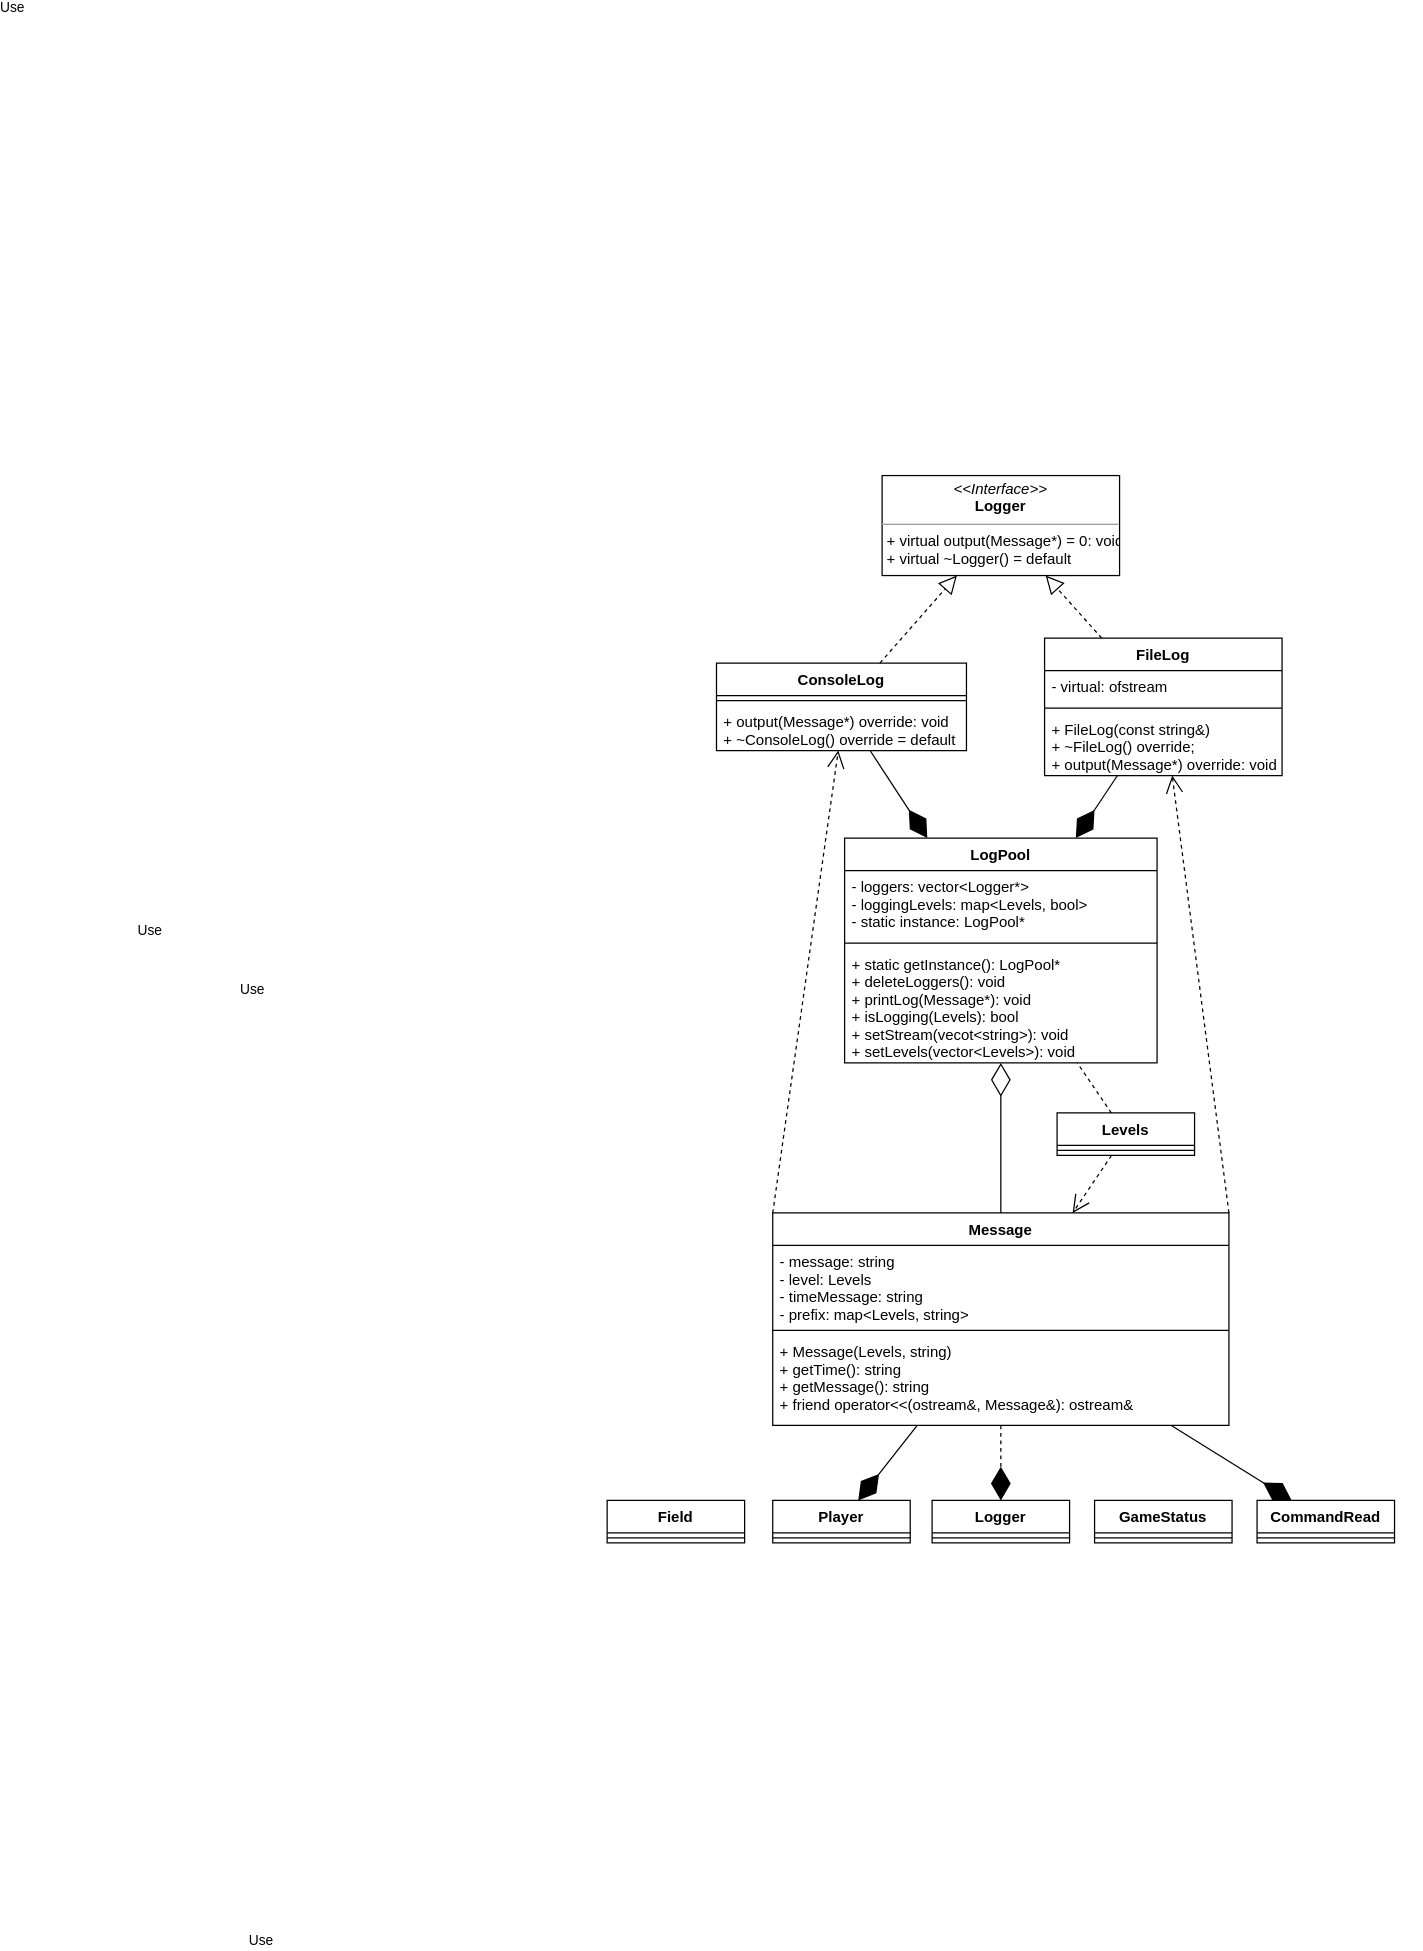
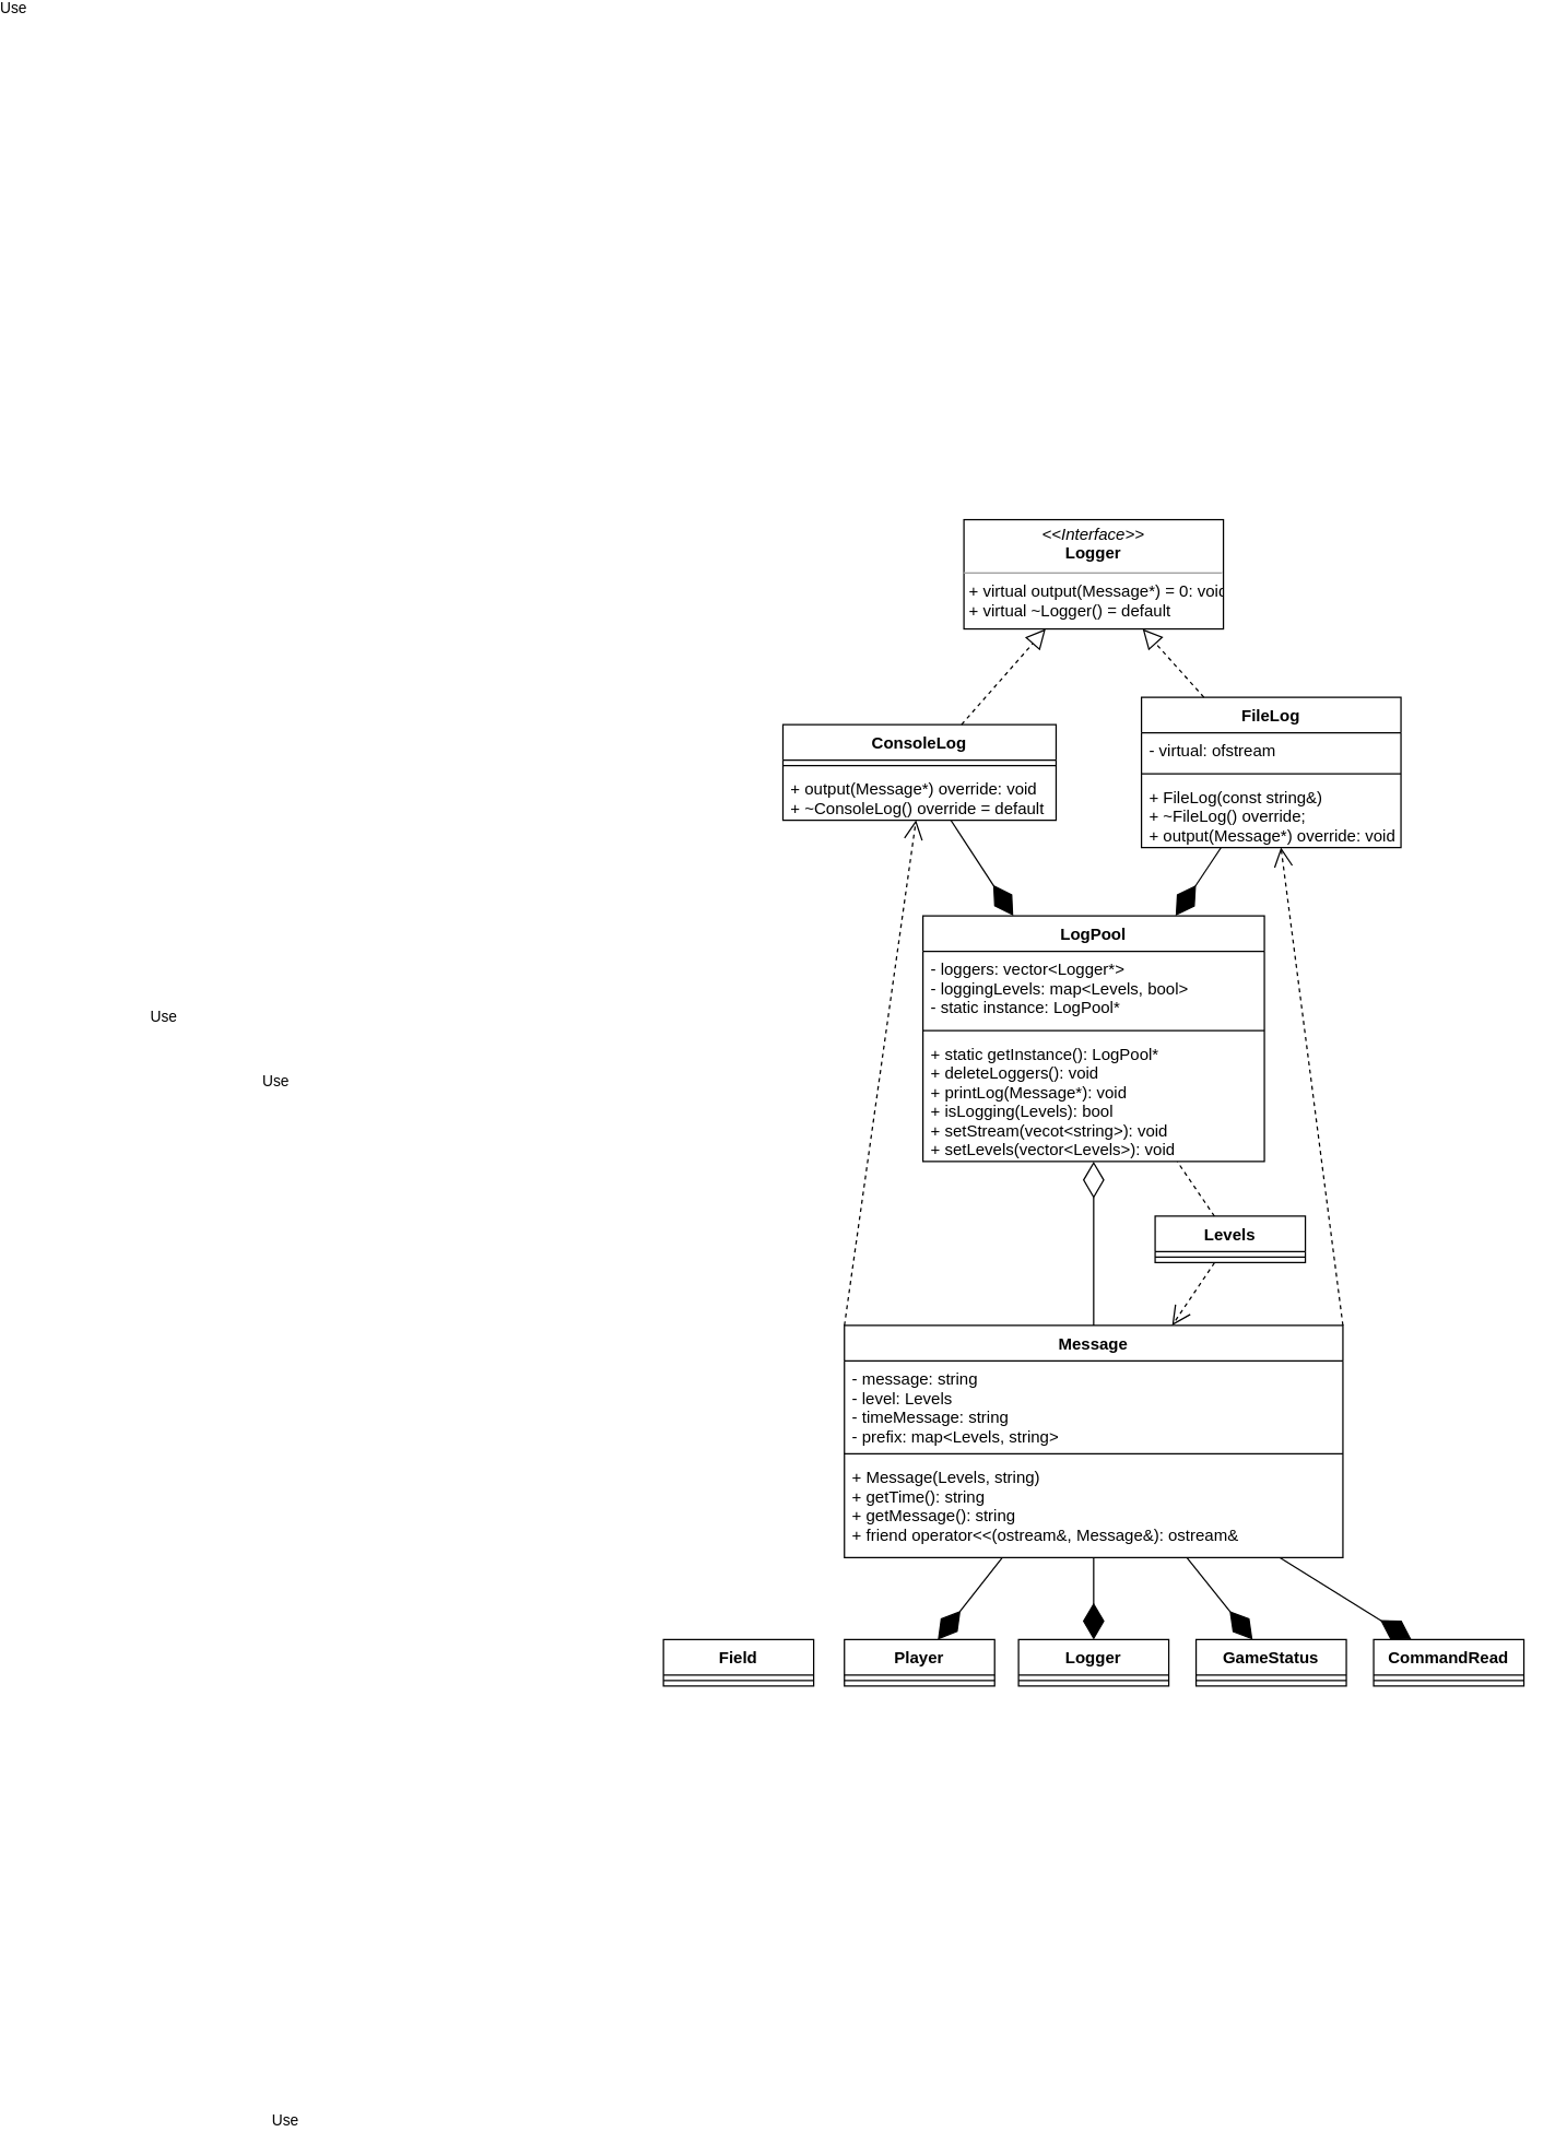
- <mxCell id="39" value="" style="endArrow=diamondThin;endFill=1;endSize=24;html=1;rounded=0;dashed=1;" edge="1" parent="1" source="21" target="37"><mxGeometry width="160" relative="1" as="geometry"><mxPoint x="208.58" y="790" as="sourcePoint" /><mxPoint x="112.284" y="850" as="targetPoint" /></mxGeometry></mxCell>
+ <mxCell id="39" value="" style="endArrow=diamondThin;endFill=1;endSize=24;html=1;rounded=0;" edge="1" parent="1" source="21" target="37"><mxGeometry width="160" relative="1" as="geometry"><mxPoint x="208.58" y="790" as="sourcePoint" /><mxPoint x="112.284" y="850" as="targetPoint" /></mxGeometry></mxCell>
+ <mxCell id="41" value="" style="endArrow=diamondThin;endFill=1;endSize=24;html=1;rounded=0;" edge="1" parent="1" source="21" target="33"><mxGeometry width="160" relative="1" as="geometry"><mxPoint x="218.58" y="800" as="sourcePoint" /><mxPoint x="122.284" y="860" as="targetPoint" /></mxGeometry></mxCell>
